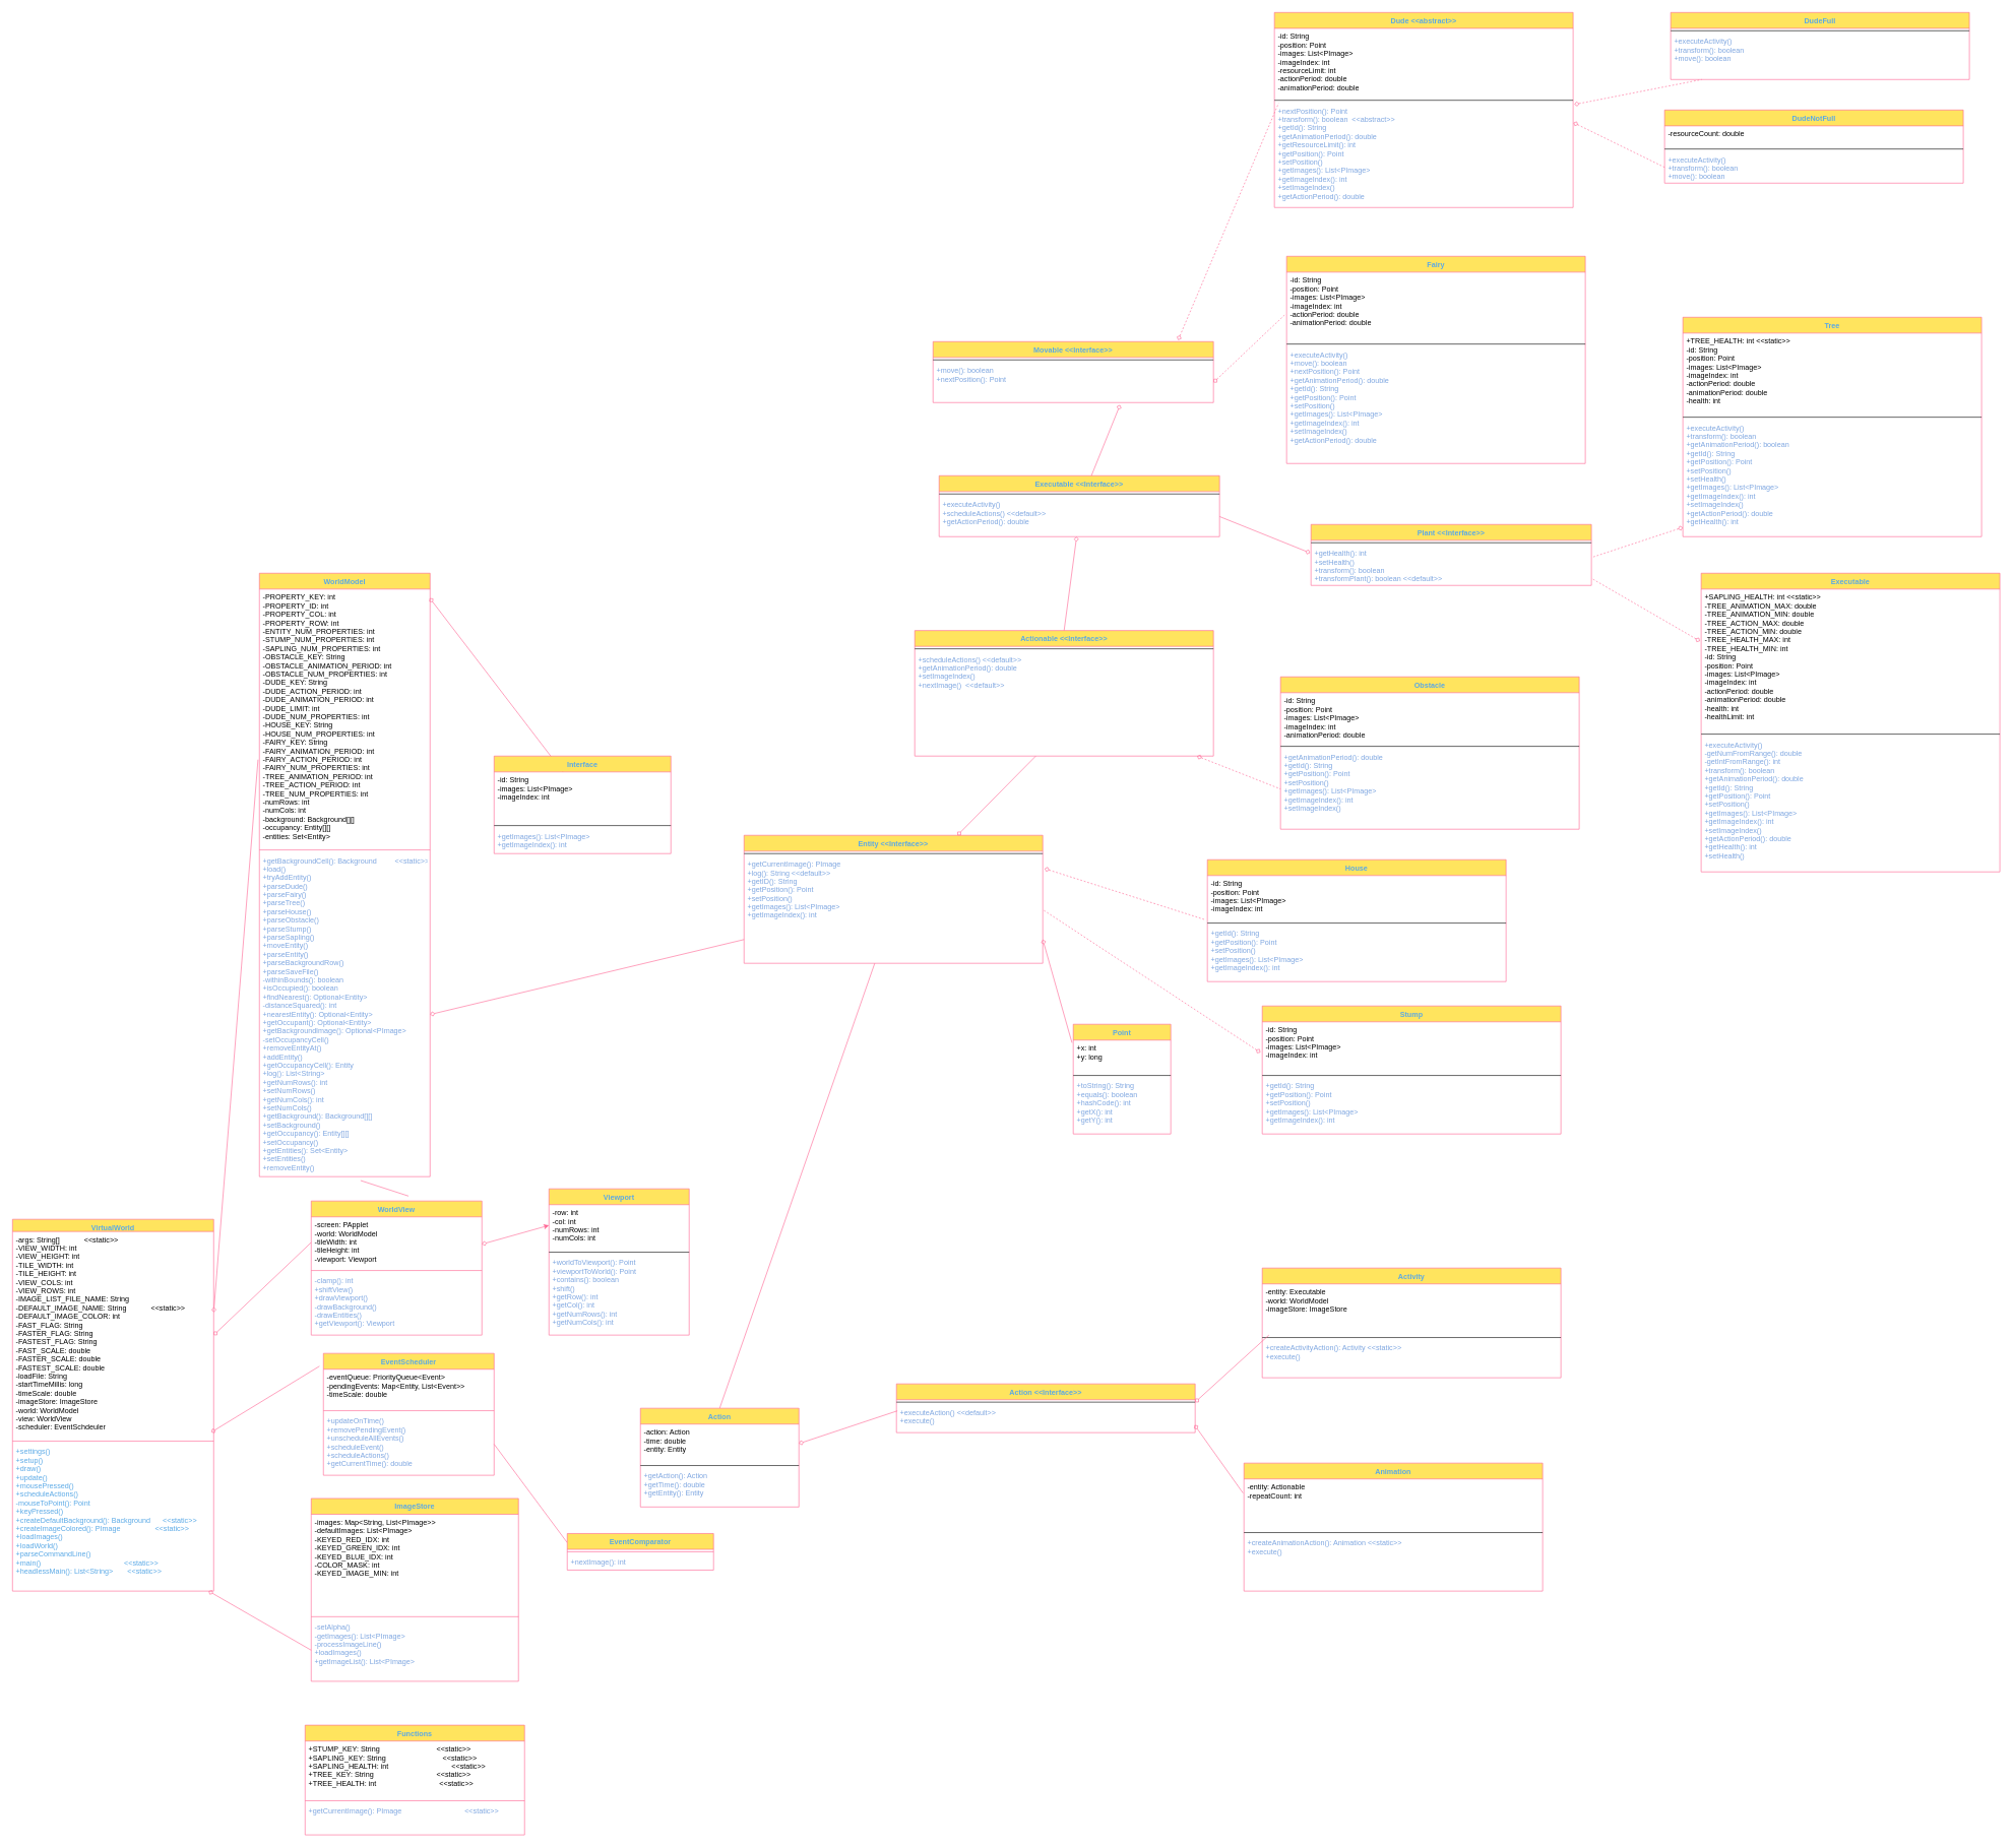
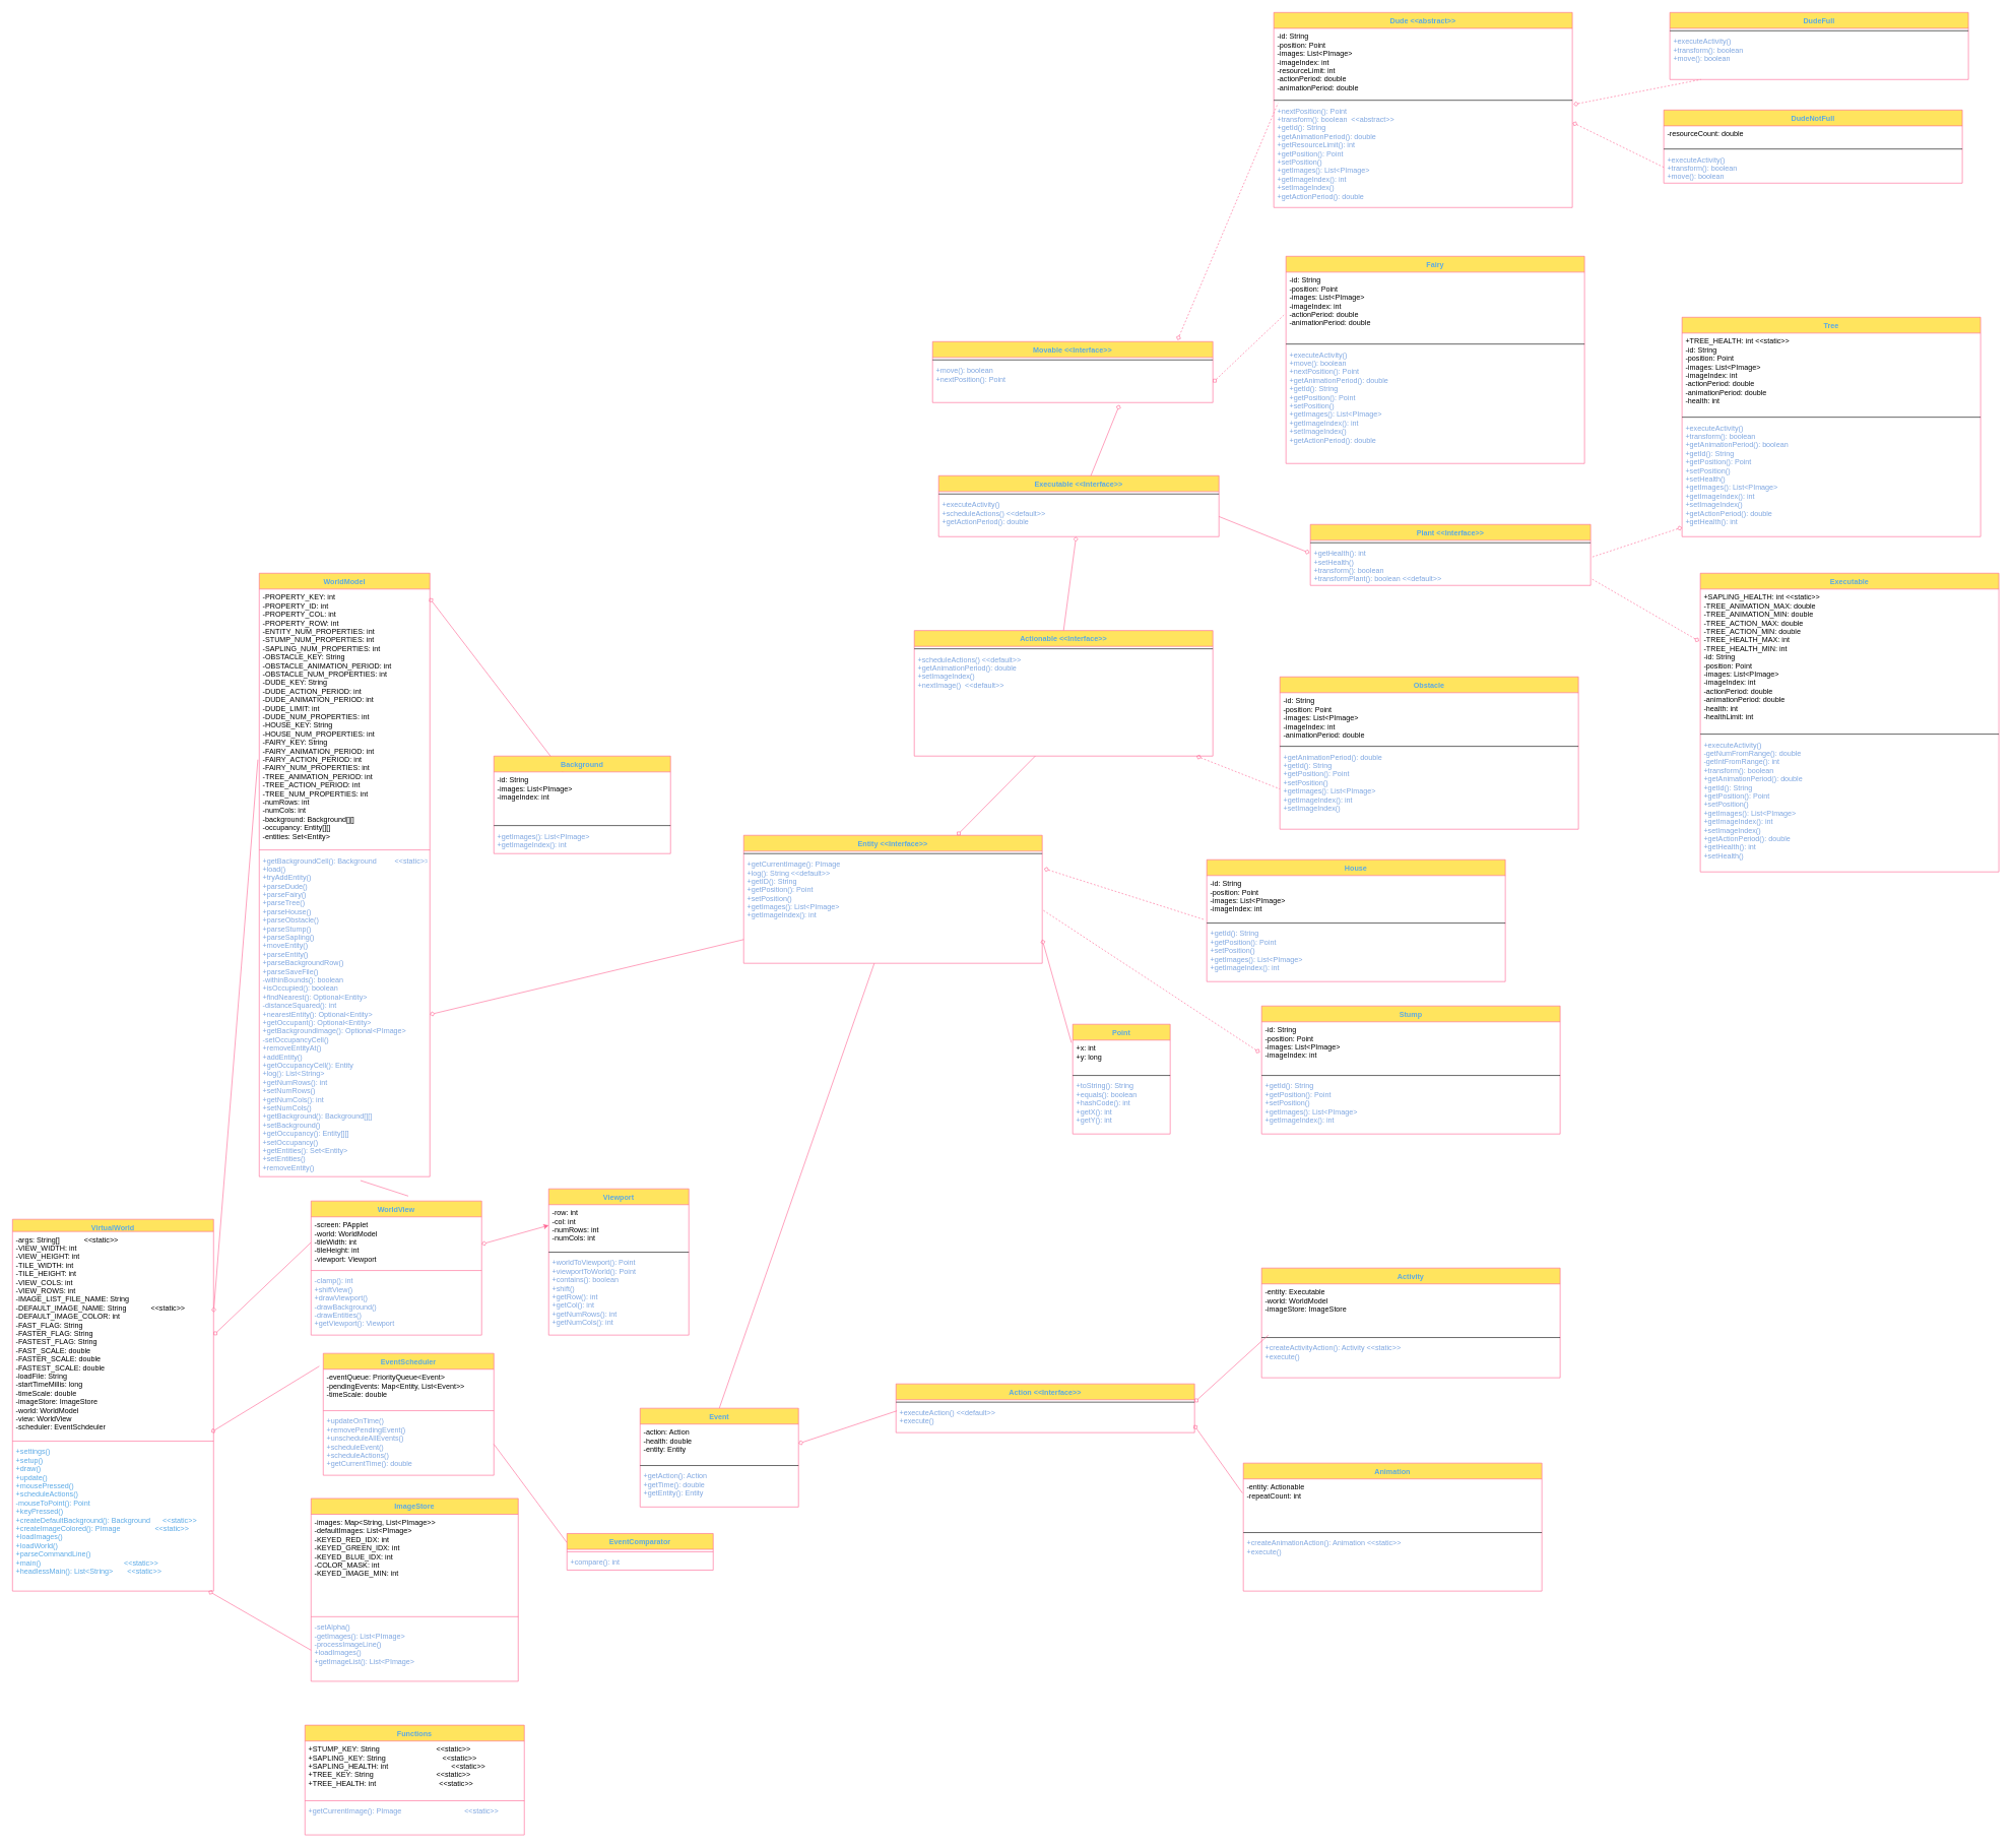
- <mxCell id="41" value="Interface" style="swimlane;fontStyle=1;align=center;verticalAlign=top;childLayout=stackLayout;horizontal=1;startSize=26;horizontalStack=0;resizeParent=1;resizeParentMax=0;resizeLast=0;collapsible=1;marginBottom=0;hachureGap=4;pointerEvents=0;sketch=0;fontColor=#5AA9E6;strokeColor=#FF6392;fillColor=#FFE45E;" parent="1" vertex="1"><mxGeometry x="810" y="1240" width="290" height="160" as="geometry" /></mxCell>
+ <mxCell id="41" value="Background" style="swimlane;fontStyle=1;align=center;verticalAlign=top;childLayout=stackLayout;horizontal=1;startSize=26;horizontalStack=0;resizeParent=1;resizeParentMax=0;resizeLast=0;collapsible=1;marginBottom=0;hachureGap=4;pointerEvents=0;sketch=0;fontColor=#5AA9E6;strokeColor=#FF6392;fillColor=#FFE45E;" parent="1" vertex="1"><mxGeometry x="810" y="1240" width="290" height="160" as="geometry" /></mxCell>
- <mxCell id="52" value="Action" style="swimlane;fontStyle=1;align=center;verticalAlign=top;childLayout=stackLayout;horizontal=1;startSize=26;horizontalStack=0;resizeParent=1;resizeParentMax=0;resizeLast=0;collapsible=1;marginBottom=0;hachureGap=4;pointerEvents=0;sketch=0;fontColor=#5AA9E6;strokeColor=#FF6392;fillColor=#FFE45E;" parent="1" vertex="1"><mxGeometry x="1050" y="2310" width="260" height="162" as="geometry" /></mxCell>
+ <mxCell id="52" value="Event" style="swimlane;fontStyle=1;align=center;verticalAlign=top;childLayout=stackLayout;horizontal=1;startSize=26;horizontalStack=0;resizeParent=1;resizeParentMax=0;resizeLast=0;collapsible=1;marginBottom=0;hachureGap=4;pointerEvents=0;sketch=0;fontColor=#5AA9E6;strokeColor=#FF6392;fillColor=#FFE45E;" parent="1" vertex="1"><mxGeometry x="1050" y="2310" width="260" height="162" as="geometry" /></mxCell>
- <mxCell id="53" value="-action: Action&#10;-time: double&#10;-entity: Entity" style="text;strokeColor=none;fillColor=none;align=left;verticalAlign=top;spacingLeft=4;spacingRight=4;overflow=hidden;rotatable=0;points=[[0,0.5],[1,0.5]];portConstraint=eastwest;" parent="52" vertex="1"><mxGeometry y="26" width="260" height="64" as="geometry" /></mxCell>
+ <mxCell id="53" value="-action: Action&#10;-health: double&#10;-entity: Entity" style="text;strokeColor=none;fillColor=none;align=left;verticalAlign=top;spacingLeft=4;spacingRight=4;overflow=hidden;rotatable=0;points=[[0,0.5],[1,0.5]];portConstraint=eastwest;" parent="52" vertex="1"><mxGeometry y="26" width="260" height="64" as="geometry" /></mxCell>
- <mxCell id="36" value="+nextImage(): int" style="text;strokeColor=none;fillColor=none;align=left;verticalAlign=top;spacingLeft=4;spacingRight=4;overflow=hidden;rotatable=0;points=[[0,0.5],[1,0.5]];portConstraint=eastwest;fontColor=#7EA6E0;" parent="34" vertex="1"><mxGeometry y="34" width="240" height="26" as="geometry" /></mxCell>
+ <mxCell id="36" value="+compare(): int" style="text;strokeColor=none;fillColor=none;align=left;verticalAlign=top;spacingLeft=4;spacingRight=4;overflow=hidden;rotatable=0;points=[[0,0.5],[1,0.5]];portConstraint=eastwest;fontColor=#7EA6E0;" parent="34" vertex="1"><mxGeometry y="34" width="240" height="26" as="geometry" /></mxCell>
